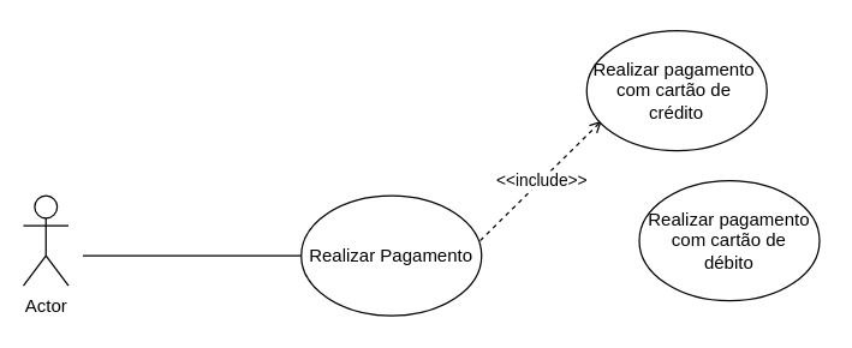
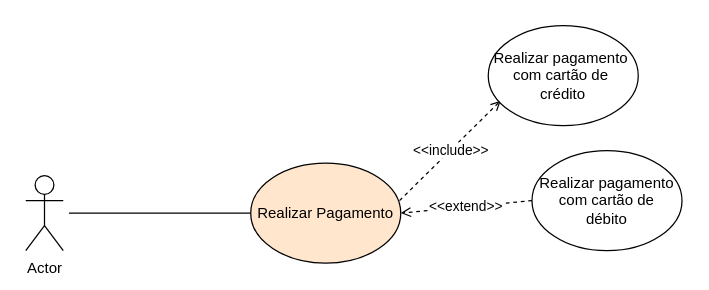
- <mxCell id="2" value="Actor" style="shape=umlActor;verticalLabelPosition=bottom;verticalAlign=top;html=1;outlineConnect=0;" vertex="1" parent="1"><mxGeometry x="15" y="130" width="30" height="60" as="geometry" /></mxCell>
+ <mxCell id="2" value="Actor" style="shape=umlActor;verticalLabelPosition=bottom;verticalAlign=top;html=1;outlineConnect=0;" vertex="1" parent="1"><mxGeometry x="20" y="140" width="30" height="60" as="geometry" /></mxCell>
+ <mxCell id="7" value="&amp;lt;&amp;lt;extend&amp;gt;&amp;gt;" style="endArrow=open;html=1;dashed=1;endFill=0;entryX=1;entryY=0.5;entryDx=0;entryDy=0;exitX=0;exitY=0.5;exitDx=0;exitDy=0;" edge="1" parent="1" source="8" target="4"><mxGeometry width="50" height="50" relative="1" as="geometry"><mxPoint x="420" y="170" as="sourcePoint" /><mxPoint x="350" y="200" as="targetPoint" /></mxGeometry></mxCell>
- <mxCell id="4" value="Realizar Pagamento&lt;br&gt;" style="ellipse;whiteSpace=wrap;html=1;" vertex="1" parent="1"><mxGeometry x="200" y="130" width="120" height="80" as="geometry" /></mxCell>
+ <mxCell id="4" value="Realizar Pagamento&lt;br&gt;" style="ellipse;whiteSpace=wrap;html=1;fillColor=#ffe6cc;" vertex="1" parent="1"><mxGeometry x="200" y="130" width="120" height="80" as="geometry" /></mxCell>
